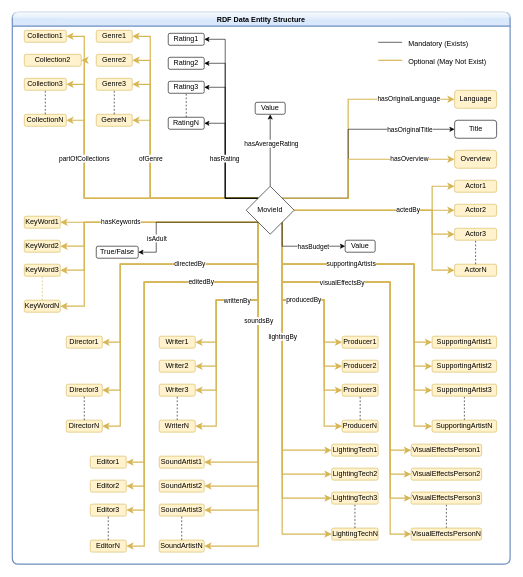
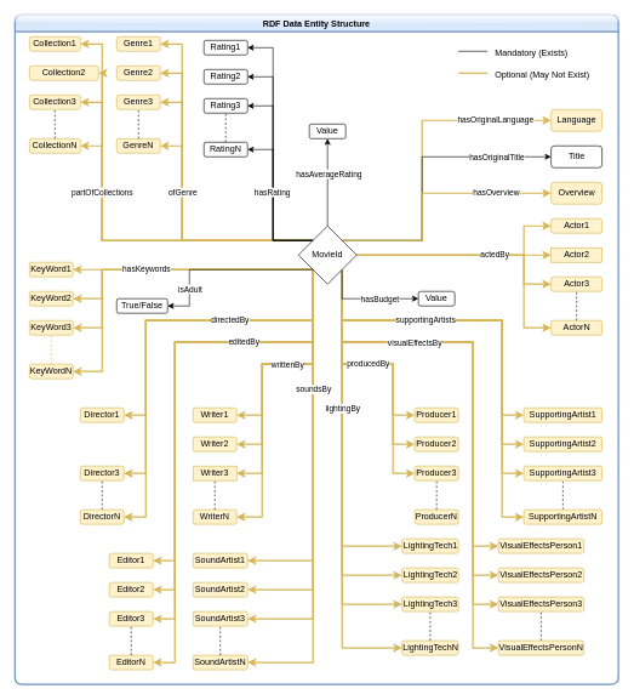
- <mxCell id="143" value="Actor2" style="rounded=1;whiteSpace=wrap;html=1;fillColor=#fff2cc;strokeColor=#d6b656;" vertex="1" parent="140"><mxGeometry x="737.5" y="320" width="70" height="20" as="geometry" /></mxCell>
+ <mxCell id="143" value="Actor2" style="whiteSpace=wrap;html=1;fillColor=#fff2cc;strokeColor=#d6b656;rounded=0;" vertex="1" parent="140"><mxGeometry x="737.5" y="320" width="70" height="20" as="geometry" /></mxCell>
- <mxCell id="84" value="Writer3" style="rounded=1;whiteSpace=wrap;html=1;fillColor=#fff2cc;strokeColor=#d6b656;" vertex="1" parent="1"><mxGeometry x="265" y="640" width="60" height="20" as="geometry" /></mxCell>
+ <mxCell id="84" value="Writer3" style="whiteSpace=wrap;html=1;fillColor=#fff2cc;strokeColor=#d6b656;rounded=0;" vertex="1" parent="1"><mxGeometry x="265" y="640" width="60" height="20" as="geometry" /></mxCell>
- <mxCell id="26" style="edgeStyle=orthogonalEdgeStyle;rounded=0;orthogonalLoop=1;jettySize=auto;html=1;exitX=1;exitY=1;exitDx=0;exitDy=0;entryX=0;entryY=0.5;entryDx=0;entryDy=0;fillColor=#fff2cc;strokeColor=#d6b656;strokeWidth=2;" edge="1" parent="1" source="77" target="90"><mxGeometry relative="1" as="geometry"><Array as="points"><mxPoint x="470" y="500" /><mxPoint x="540" y="500" /><mxPoint x="540" y="710" /></Array></mxGeometry></mxCell>
